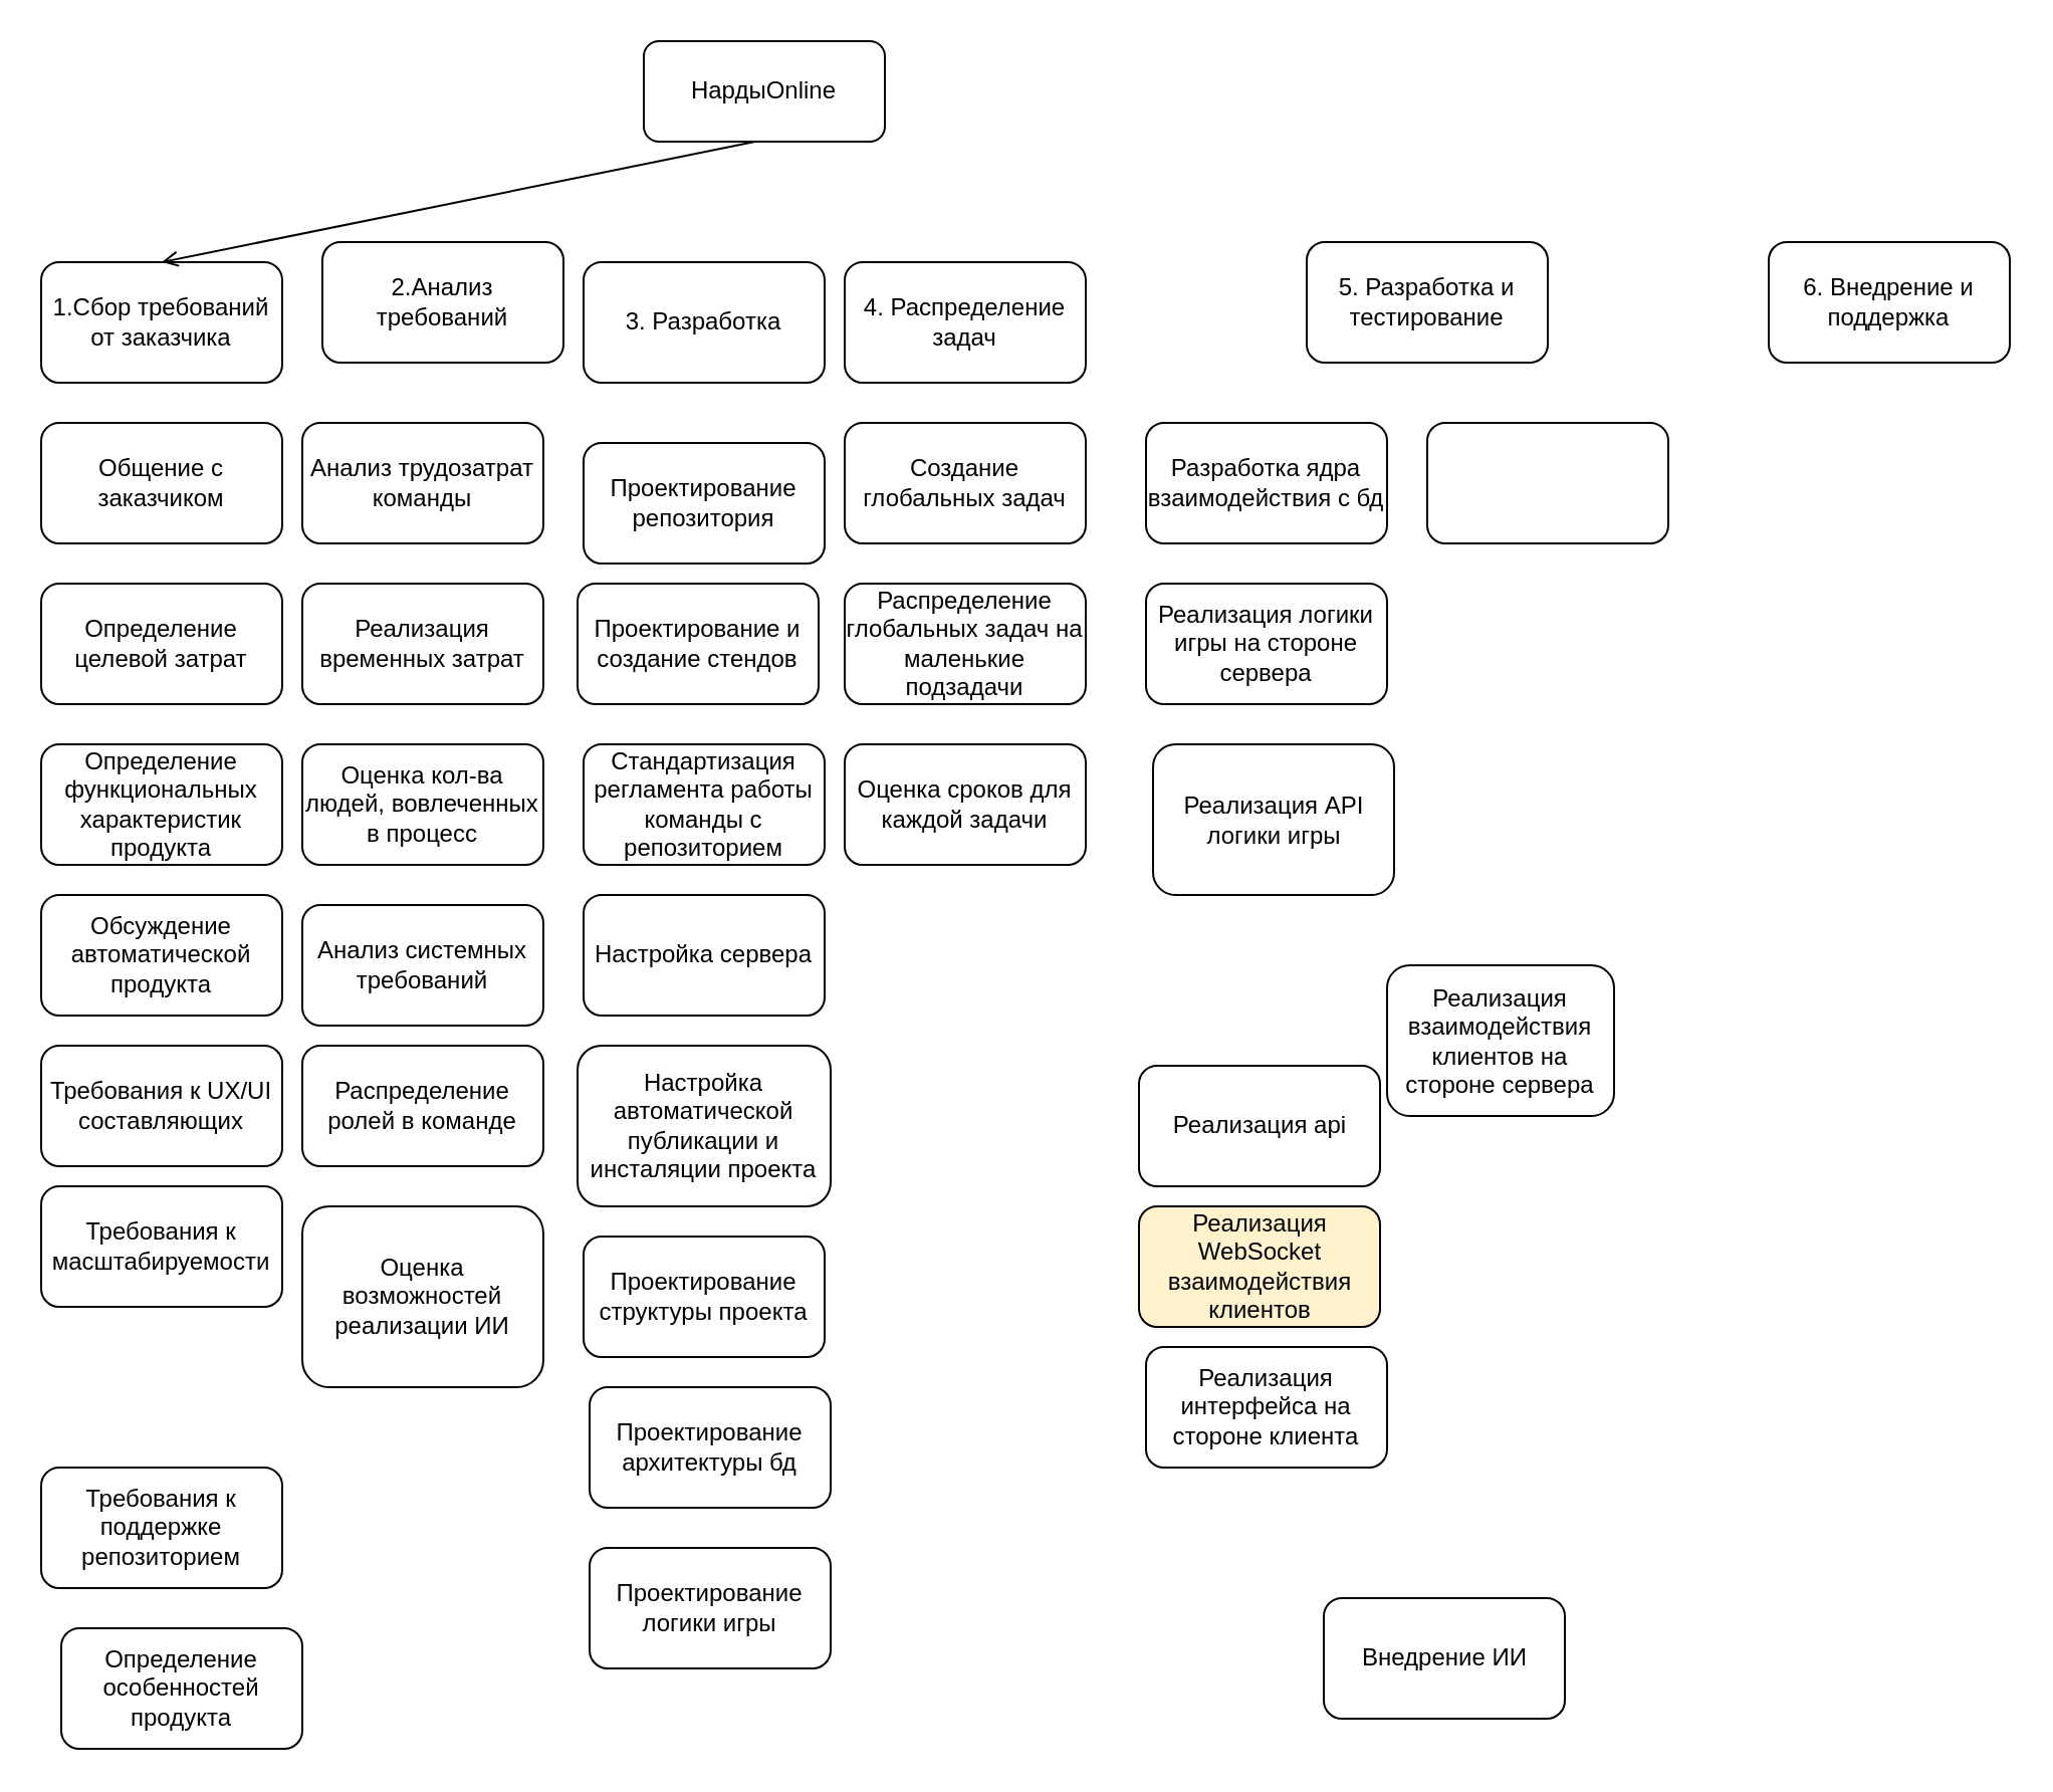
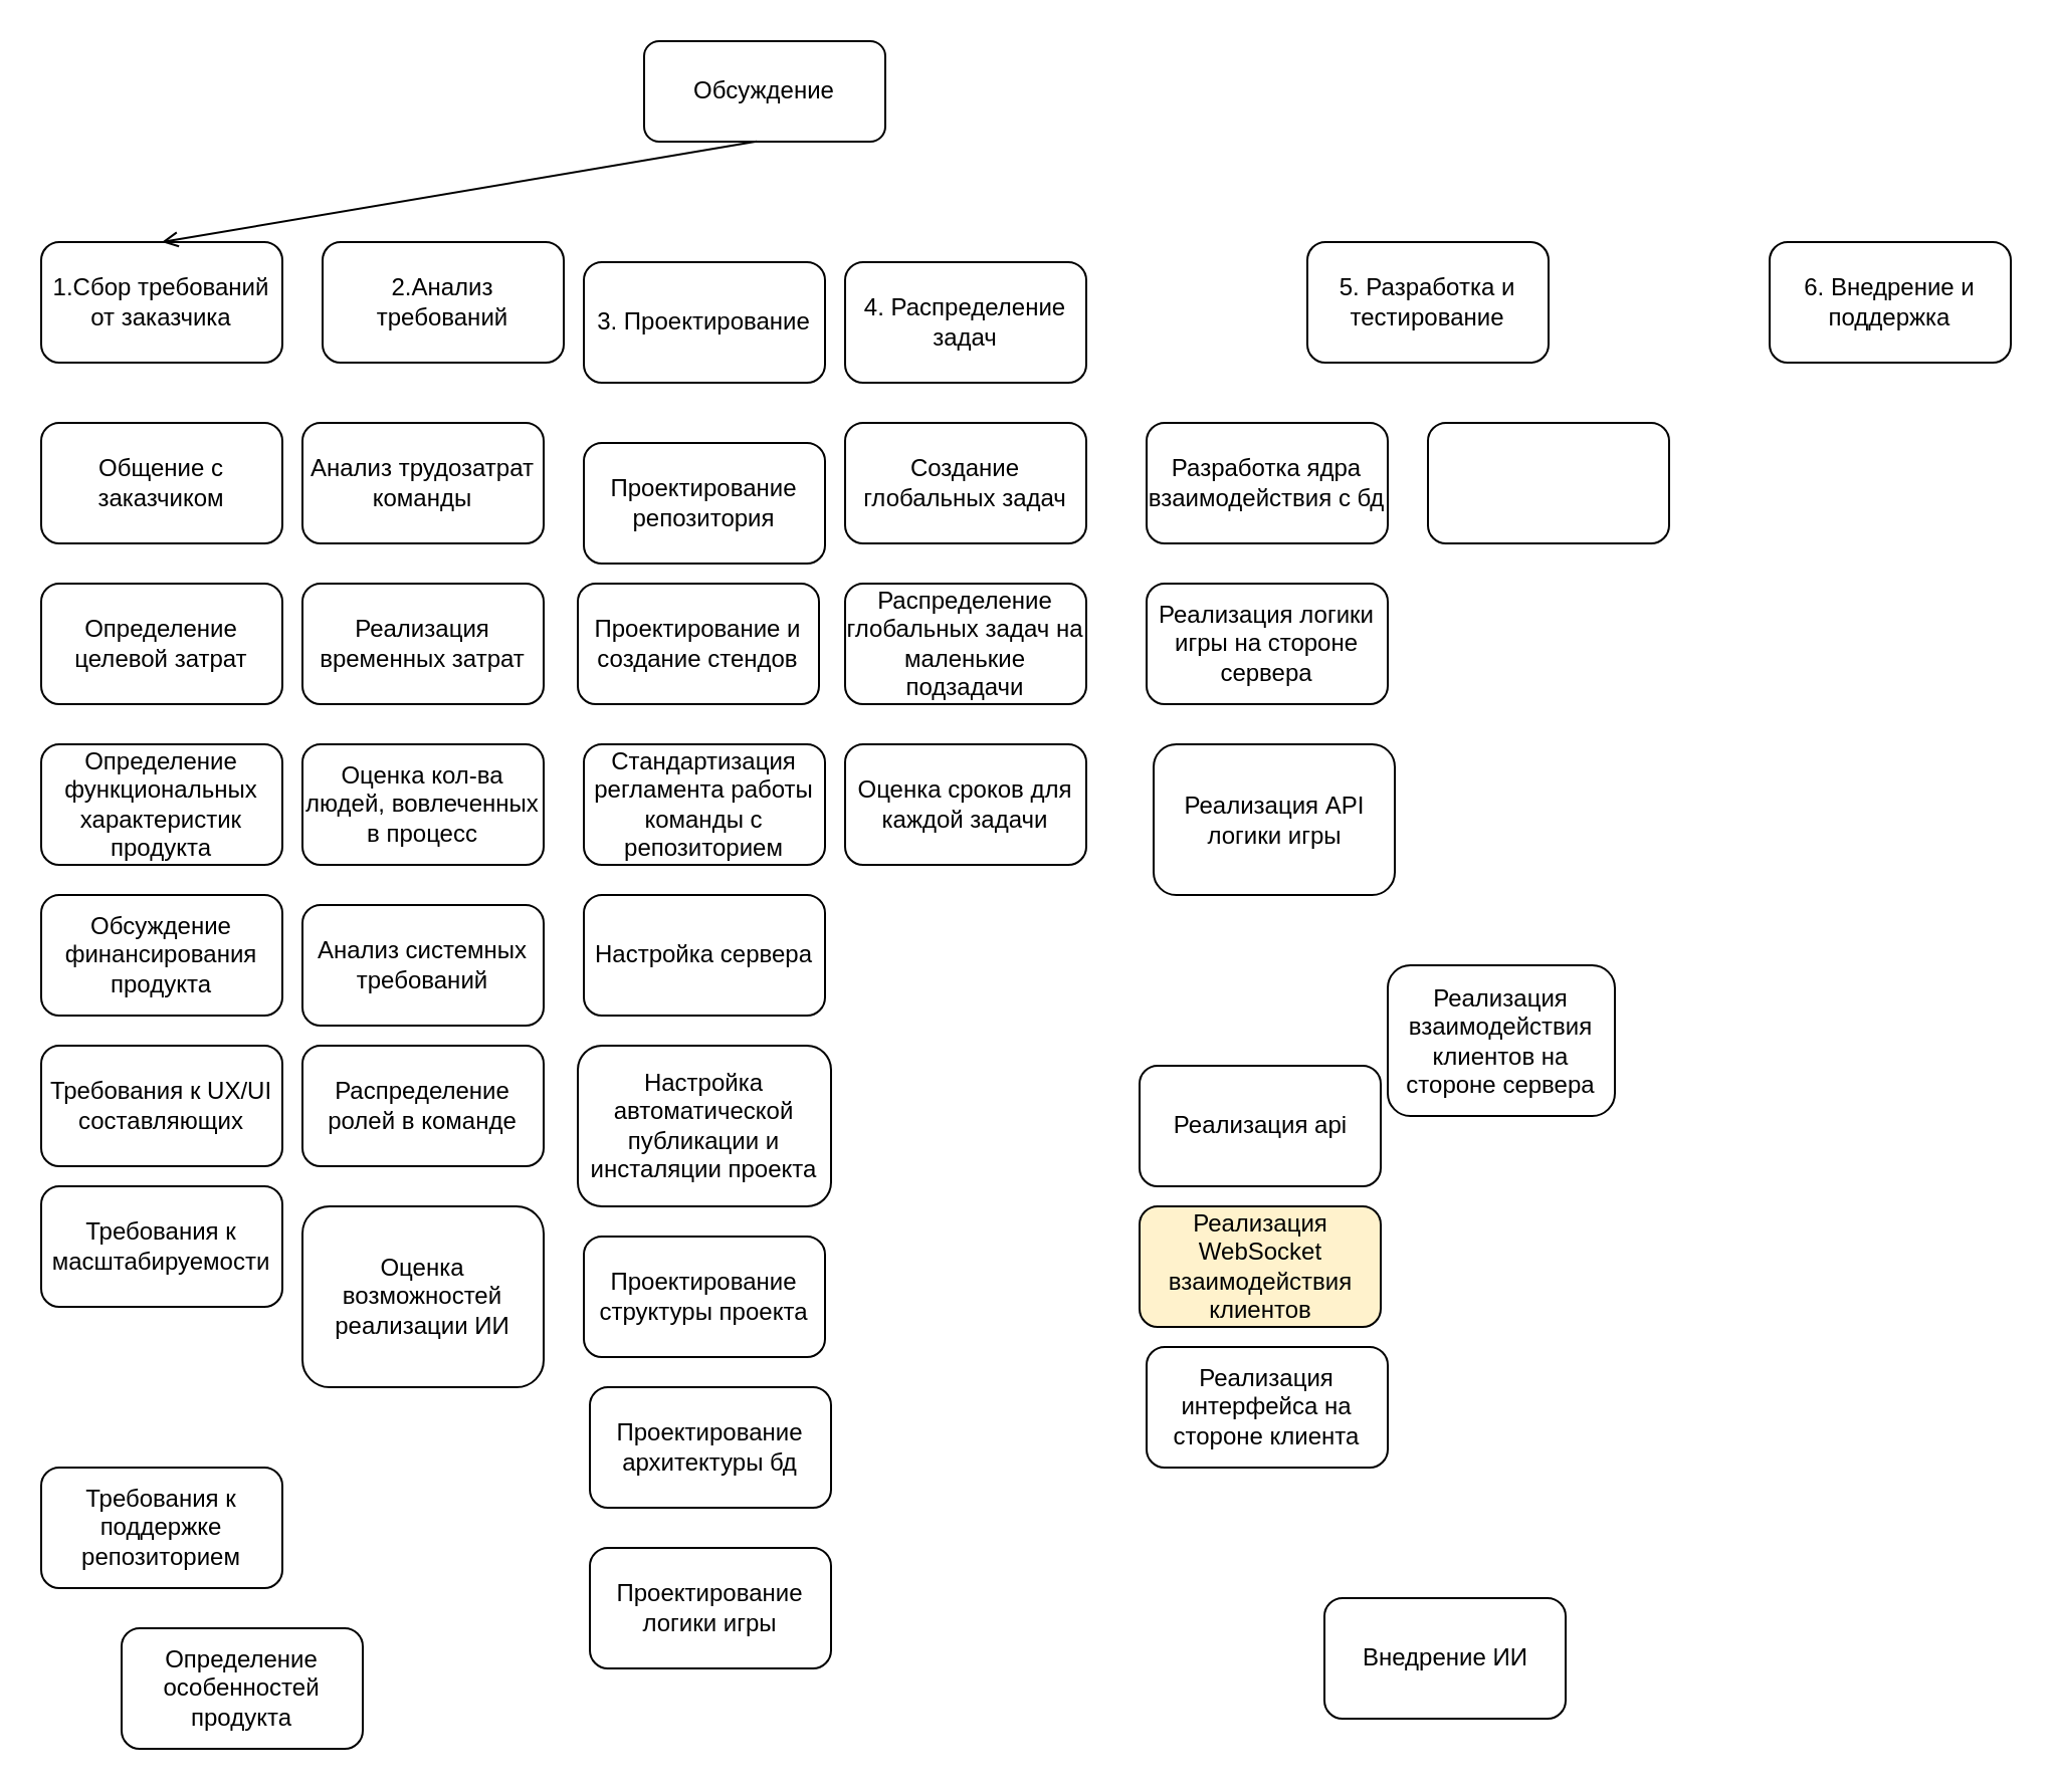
- <mxCell id="2" value="&lt;span lang=&quot;en&quot; class=&quot;HwtZe&quot;&gt;&lt;span class=&quot;jCAhz ChMk0b&quot;&gt;&lt;span class=&quot;ryNqvb&quot;&gt;НардыOnline&lt;/span&gt;&lt;/span&gt;&lt;/span&gt;" style="rounded=1;whiteSpace=wrap;html=1;" vertex="1" parent="1"><mxGeometry x="320" y="20" width="120" height="50" as="geometry" /></mxCell>
+ <mxCell id="2" value="&lt;span lang=&quot;en&quot; class=&quot;HwtZe&quot;&gt;&lt;span class=&quot;jCAhz ChMk0b&quot;&gt;&lt;span class=&quot;ryNqvb&quot;&gt;Обсуждение&lt;/span&gt;&lt;/span&gt;&lt;/span&gt;" style="rounded=1;whiteSpace=wrap;html=1;" vertex="1" parent="1"><mxGeometry x="320" y="20" width="120" height="50" as="geometry" /></mxCell>
- <mxCell id="3" value="1.Сбор требований от заказчика" style="rounded=1;whiteSpace=wrap;html=1;" vertex="1" parent="1"><mxGeometry x="20" y="130" width="120" height="60" as="geometry" /></mxCell>
+ <mxCell id="3" value="1.Сбор требований от заказчика" style="rounded=1;whiteSpace=wrap;html=1;" vertex="1" parent="1"><mxGeometry x="20" y="120" width="120" height="60" as="geometry" /></mxCell>
- <mxCell id="9" value="3. Разработка" style="rounded=1;whiteSpace=wrap;html=1;" vertex="1" parent="1"><mxGeometry x="290" y="130" width="120" height="60" as="geometry" /></mxCell>
+ <mxCell id="9" value="3. Проектирование" style="rounded=1;whiteSpace=wrap;html=1;" vertex="1" parent="1"><mxGeometry x="290" y="130" width="120" height="60" as="geometry" /></mxCell>
- <mxCell id="14" value="Обсуждение автоматической продукта" style="rounded=1;whiteSpace=wrap;html=1;" vertex="1" parent="1"><mxGeometry x="20" y="445" width="120" height="60" as="geometry" /></mxCell>
+ <mxCell id="14" value="Обсуждение финансирования продукта" style="rounded=1;whiteSpace=wrap;html=1;" vertex="1" parent="1"><mxGeometry x="20" y="445" width="120" height="60" as="geometry" /></mxCell>
- <mxCell id="12" value="Определение особенностей продукта" style="rounded=1;whiteSpace=wrap;html=1;" vertex="1" parent="1"><mxGeometry x="30" y="810" width="120" height="60" as="geometry" /></mxCell>
+ <mxCell id="12" value="Определение особенностей продукта" style="rounded=1;whiteSpace=wrap;html=1;" vertex="1" parent="1"><mxGeometry x="60" y="810" width="120" height="60" as="geometry" /></mxCell>
